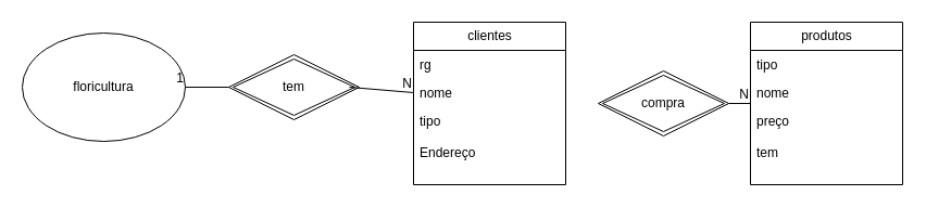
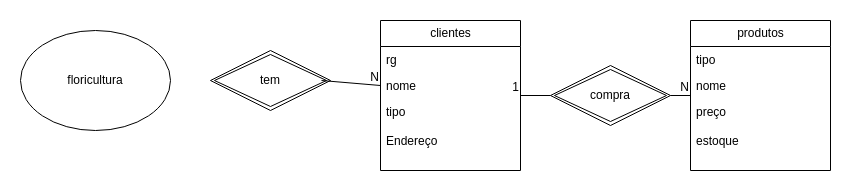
- <mxCell id="13" value="" style="endArrow=none;html=1;rounded=0;entryX=1;entryY=0.5;entryDx=0;entryDy=0;" edge="1" parent="1" source="3" target="2"><mxGeometry relative="1" as="geometry"><mxPoint x="330" y="350" as="sourcePoint" /><mxPoint x="490" y="350" as="targetPoint" /></mxGeometry></mxCell>
- <mxCell id="14" value="1" style="resizable=0;html=1;whiteSpace=wrap;align=right;verticalAlign=bottom;" connectable="0" vertex="1" parent="13"><mxGeometry x="1" relative="1" as="geometry" /></mxCell>
+ <mxCell id="17" value="" style="endArrow=none;html=1;rounded=0;entryX=1;entryY=0.5;entryDx=0;entryDy=0;" edge="1" parent="1" source="8" target="4"><mxGeometry relative="1" as="geometry"><mxPoint x="330" y="350" as="sourcePoint" /><mxPoint x="490" y="350" as="targetPoint" /></mxGeometry></mxCell>
+ <mxCell id="18" value="1" style="resizable=0;html=1;whiteSpace=wrap;align=right;verticalAlign=bottom;" connectable="0" vertex="1" parent="17"><mxGeometry x="1" relative="1" as="geometry" /></mxCell>
- <mxCell id="12" value="&lt;div&gt;preço&lt;/div&gt;&lt;div&gt;&lt;br&gt;&lt;/div&gt;&lt;div&gt;tem&lt;br&gt;&lt;/div&gt;" style="text;strokeColor=none;fillColor=none;align=left;verticalAlign=top;spacingLeft=4;spacingRight=4;overflow=hidden;rotatable=0;points=[[0,0.5],[1,0.5]];portConstraint=eastwest;whiteSpace=wrap;html=1;" vertex="1" parent="9"><mxGeometry y="78" width="140" height="72" as="geometry" /></mxCell>
+ <mxCell id="12" value="&lt;div&gt;preço&lt;/div&gt;&lt;div&gt;&lt;br&gt;&lt;/div&gt;&lt;div&gt;estoque&lt;br&gt;&lt;/div&gt;" style="text;strokeColor=none;fillColor=none;align=left;verticalAlign=top;spacingLeft=4;spacingRight=4;overflow=hidden;rotatable=0;points=[[0,0.5],[1,0.5]];portConstraint=eastwest;whiteSpace=wrap;html=1;" vertex="1" parent="9"><mxGeometry y="78" width="140" height="72" as="geometry" /></mxCell>
